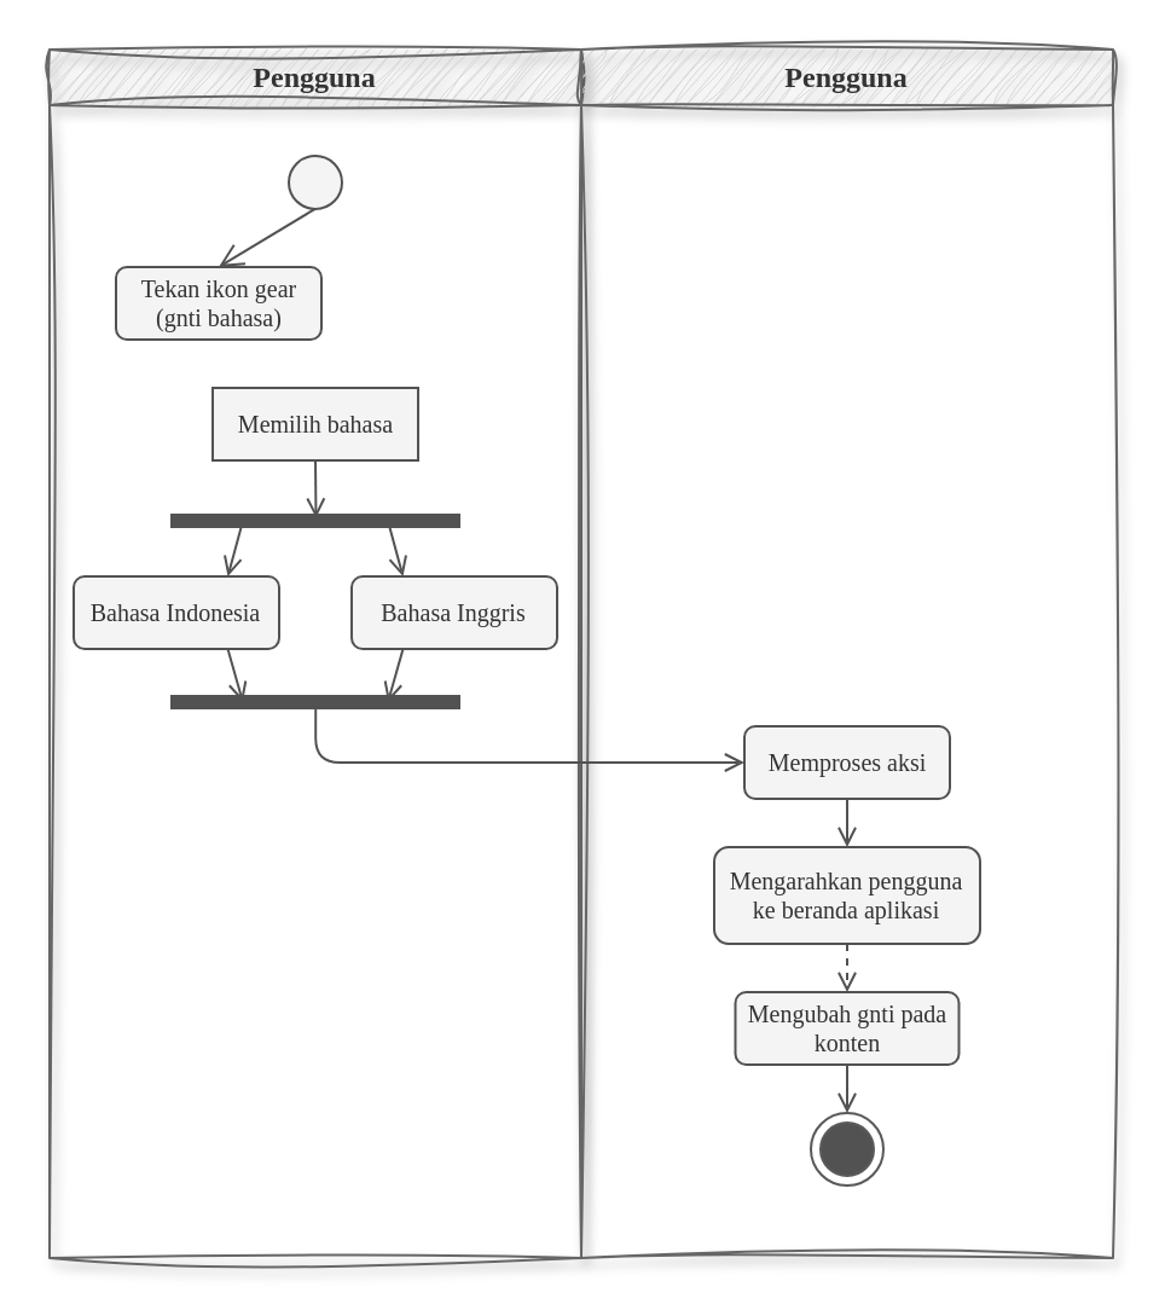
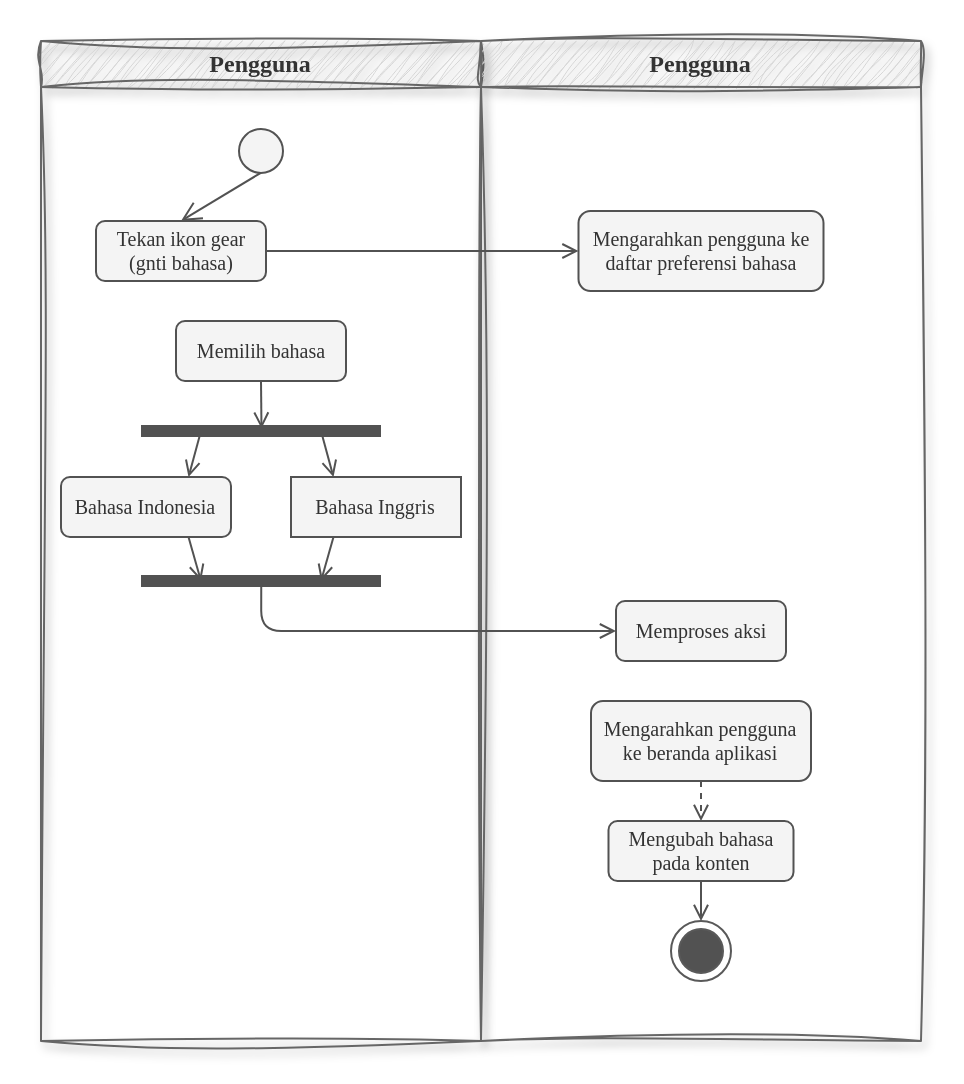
+ <mxCell id="25" style="rounded=0;orthogonalLoop=1;jettySize=auto;html=1;entryX=0;entryY=0.5;entryDx=0;entryDy=0;strokeColor=#525252;endArrow=open;endFill=0;" edge="1" parent="1" source="5" target="17"><mxGeometry relative="1" as="geometry" /></mxCell>
+ <mxCell id="17" value="Mengarahkan pengguna ke daftar preferensi bahasa" style="rounded=1;whiteSpace=wrap;html=1;fillColor=#f4f4f4;strokeColor=#525252;fontFamily=Ubuntu;fontSource=https%3A%2F%2Ffonts.googleapis.com%2Fcss%3Ffamily%3DUbuntu;fontSize=10;fontColor=#333333;" vertex="1" parent="16"><mxGeometry x="48.75" y="85" width="122.5" height="40" as="geometry" /></mxCell>
- <mxCell id="7" value="Memilih bahasa" style="whiteSpace=wrap;html=1;fillColor=#f4f4f4;strokeColor=#525252;fontFamily=Ubuntu;fontSource=https%3A%2F%2Ffonts.googleapis.com%2Fcss%3Ffamily%3DUbuntu;fontSize=10;fontColor=#333333;rounded=0;" vertex="1" parent="2"><mxGeometry x="67.5" y="140" width="85" height="30" as="geometry" /></mxCell>
+ <mxCell id="7" value="Memilih bahasa" style="rounded=1;whiteSpace=wrap;html=1;fillColor=#f4f4f4;strokeColor=#525252;fontFamily=Ubuntu;fontSource=https%3A%2F%2Ffonts.googleapis.com%2Fcss%3Ffamily%3DUbuntu;fontSize=10;fontColor=#333333;" vertex="1" parent="2"><mxGeometry x="67.5" y="140" width="85" height="30" as="geometry" /></mxCell>
- <mxCell id="14" value="Bahasa Inggris" style="rounded=1;whiteSpace=wrap;html=1;fillColor=#f4f4f4;strokeColor=#525252;fontFamily=Ubuntu;fontSource=https%3A%2F%2Ffonts.googleapis.com%2Fcss%3Ffamily%3DUbuntu;fontSize=10;fontColor=#333333;" vertex="1" parent="2"><mxGeometry x="125" y="218" width="85" height="30" as="geometry" /></mxCell>
+ <mxCell id="14" value="Bahasa Inggris" style="whiteSpace=wrap;html=1;fillColor=#f4f4f4;strokeColor=#525252;fontFamily=Ubuntu;fontSource=https%3A%2F%2Ffonts.googleapis.com%2Fcss%3Ffamily%3DUbuntu;fontSize=10;fontColor=#333333;rounded=0;" vertex="1" parent="2"><mxGeometry x="125" y="218" width="85" height="30" as="geometry" /></mxCell>
- <mxCell id="18" value="" style="rounded=0;orthogonalLoop=1;jettySize=auto;html=1;strokeColor=#525252;endArrow=open;endFill=0;" edge="1" parent="16" source="19" target="21"><mxGeometry relative="1" as="geometry" /></mxCell>
- <mxCell id="23" value="Mengubah gnti pada konten" style="rounded=1;whiteSpace=wrap;html=1;fillColor=#f4f4f4;strokeColor=#525252;fontFamily=Ubuntu;fontSource=https%3A%2F%2Ffonts.googleapis.com%2Fcss%3Ffamily%3DUbuntu;fontSize=10;fontColor=#333333;" vertex="1" parent="16"><mxGeometry x="63.75" y="390" width="92.5" height="30" as="geometry" /></mxCell>
+ <mxCell id="23" value="Mengubah bahasa pada konten" style="rounded=1;whiteSpace=wrap;html=1;fillColor=#f4f4f4;strokeColor=#525252;fontFamily=Ubuntu;fontSource=https%3A%2F%2Ffonts.googleapis.com%2Fcss%3Ffamily%3DUbuntu;fontSize=10;fontColor=#333333;" vertex="1" parent="16"><mxGeometry x="63.75" y="390" width="92.5" height="30" as="geometry" /></mxCell>
